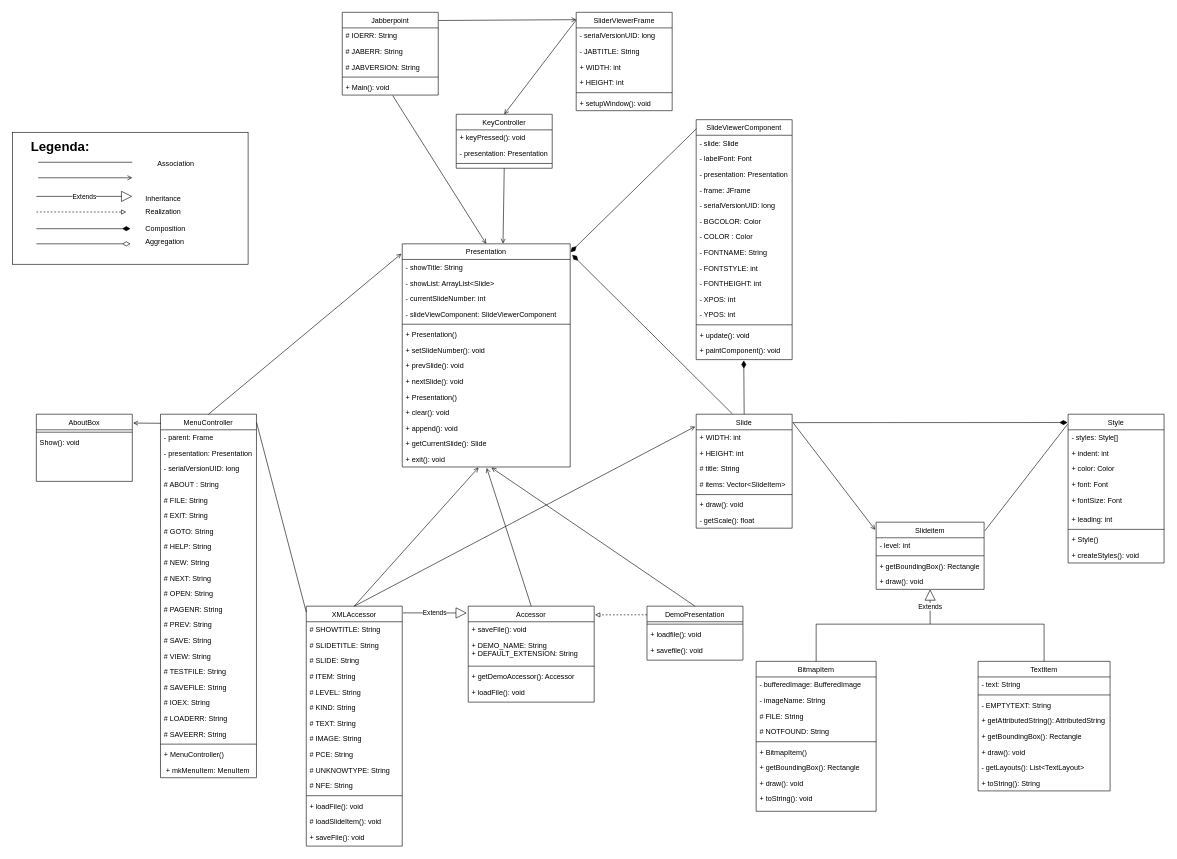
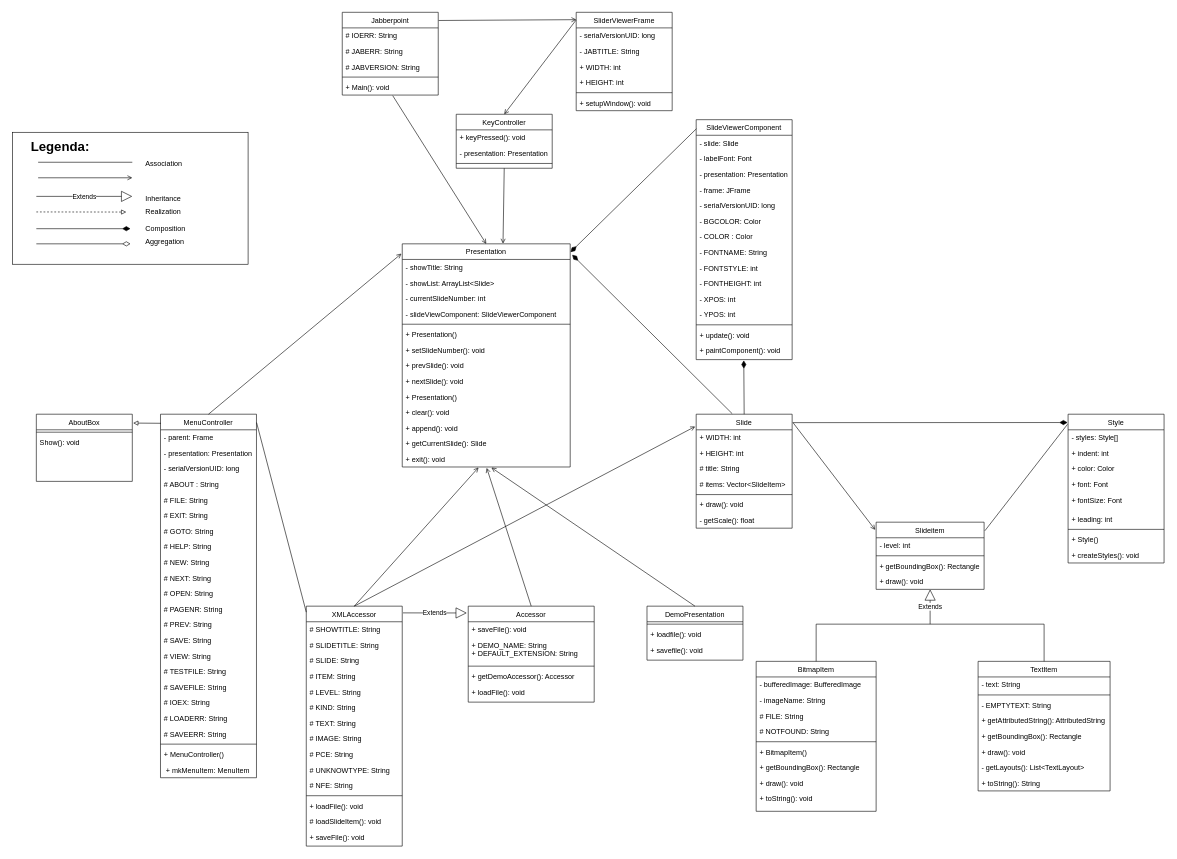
- <mxCell id="180" value="Association" style="text;html=1;strokeColor=none;fillColor=none;align=left;verticalAlign=middle;whiteSpace=wrap;rounded=0;" vertex="1" parent="1"><mxGeometry x="260" y="262" width="83" height="20" as="geometry" /></mxCell>
+ <mxCell id="180" value="Association" style="text;html=1;strokeColor=none;fillColor=none;align=left;verticalAlign=middle;whiteSpace=wrap;rounded=0;" vertex="1" parent="1"><mxGeometry x="240" y="262" width="83" height="20" as="geometry" /></mxCell>
- <mxCell id="166" value="" style="endArrow=open;html=1;rounded=0;align=center;verticalAlign=bottom;endFill=0;labelBackgroundColor=none;jumpSize=6;strokeWidth=1;exitX=0.005;exitY=0.025;exitDx=0;exitDy=0;exitPerimeter=0;entryX=1.009;entryY=0.132;entryDx=0;entryDy=0;entryPerimeter=0;" edge="1" parent="1" source="107" target="9"><mxGeometry relative="1" as="geometry"><mxPoint x="1167" y="584.29" as="sourcePoint" /><mxPoint x="187" y="593" as="targetPoint" /></mxGeometry></mxCell>
+ <mxCell id="166" value="" style="endArrow=block;html=1;rounded=0;align=center;verticalAlign=bottom;endFill=0;labelBackgroundColor=none;jumpSize=6;strokeWidth=1;exitX=0.005;exitY=0.025;exitDx=0;exitDy=0;exitPerimeter=0;entryX=1.009;entryY=0.132;entryDx=0;entryDy=0;entryPerimeter=0;" edge="1" parent="1" source="107" target="9"><mxGeometry relative="1" as="geometry"><mxPoint x="1167" y="584.29" as="sourcePoint" /><mxPoint x="187" y="593" as="targetPoint" /></mxGeometry></mxCell>
- <mxCell id="187" value="" style="endArrow=block;html=1;rounded=0;align=center;verticalAlign=bottom;endFill=0;labelBackgroundColor=none;jumpSize=6;strokeWidth=1;dashed=1;exitX=0.001;exitY=0.16;exitDx=0;exitDy=0;exitPerimeter=0;entryX=1.007;entryY=0.091;entryDx=0;entryDy=0;entryPerimeter=0;" edge="1" parent="1" source="131" target="54"><mxGeometry relative="1" as="geometry"><mxPoint x="970" y="1054.47" as="sourcePoint" /><mxPoint x="1120" y="1054.65" as="targetPoint" /></mxGeometry></mxCell>
- <mxCell id="188" value="" style="resizable=0;html=1;align=center;verticalAlign=top;labelBackgroundColor=none;" connectable="0" vertex="1" parent="187"><mxGeometry relative="1" as="geometry" /></mxCell>
